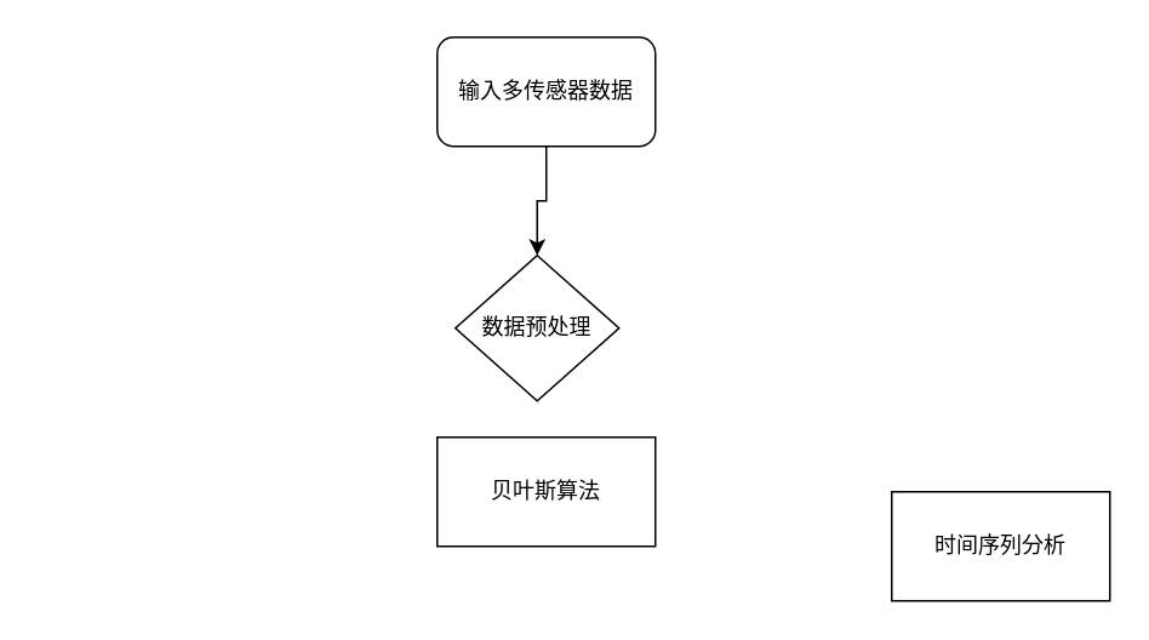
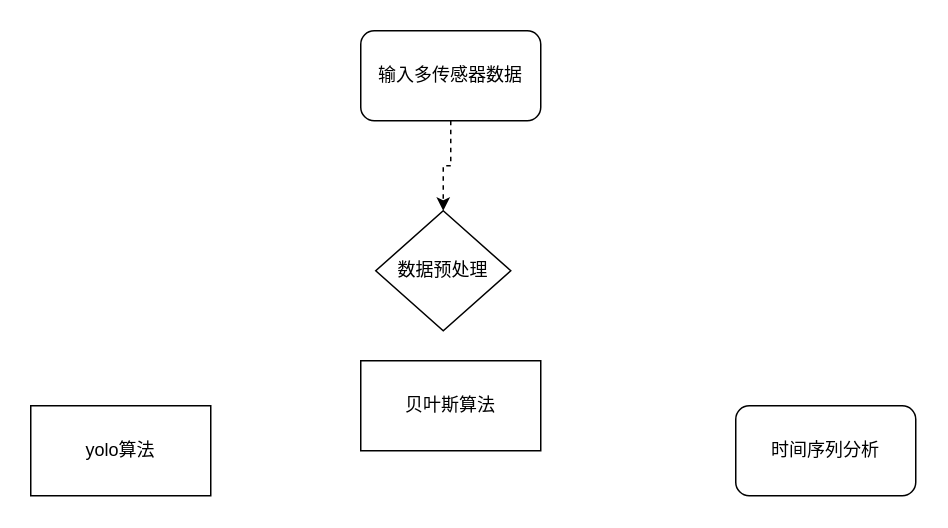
- <mxCell id="2" style="edgeStyle=orthogonalEdgeStyle;rounded=0;orthogonalLoop=1;jettySize=auto;html=1;entryX=0.5;entryY=0;entryDx=0;entryDy=0;" edge="1" parent="1" source="3" target="4"><mxGeometry relative="1" as="geometry" /></mxCell>
+ <mxCell id="2" style="edgeStyle=orthogonalEdgeStyle;rounded=0;orthogonalLoop=1;jettySize=auto;html=1;entryX=0.5;entryY=0;entryDx=0;entryDy=0;dashed=1;" edge="1" parent="1" source="3" target="4"><mxGeometry relative="1" as="geometry" /></mxCell>
+ <mxCell id="5" value="yolo算法" style="rounded=0;whiteSpace=wrap;html=1;" vertex="1" parent="1"><mxGeometry x="20" y="270" width="120" height="60" as="geometry" /></mxCell>
- <mxCell id="7" value="时间序列分析" style="rounded=0;whiteSpace=wrap;html=1;" vertex="1" parent="1"><mxGeometry x="490" y="270" width="120" height="60" as="geometry" /></mxCell>
+ <mxCell id="7" value="时间序列分析" style="whiteSpace=wrap;html=1;rounded=1;" vertex="1" parent="1"><mxGeometry x="490" y="270" width="120" height="60" as="geometry" /></mxCell>
